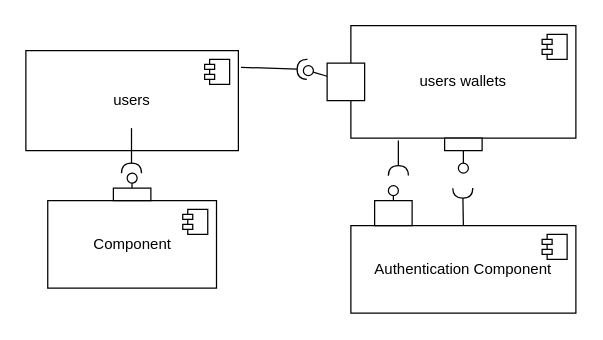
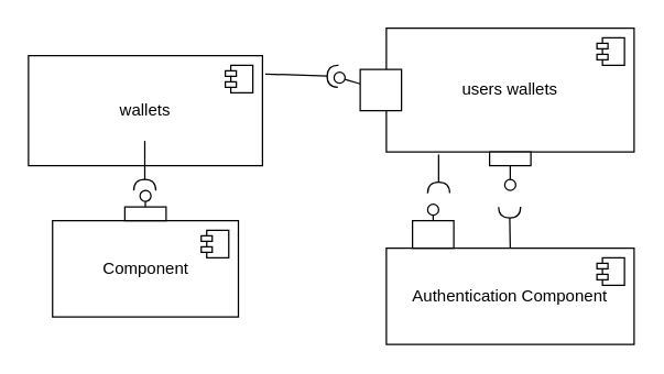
- <mxCell id="12" value="users" style="html=1;dropTarget=0;whiteSpace=wrap;" vertex="1" parent="1"><mxGeometry x="20" y="40" width="170" height="80" as="geometry" /></mxCell>
+ <mxCell id="12" value="wallets" style="html=1;dropTarget=0;whiteSpace=wrap;" vertex="1" parent="1"><mxGeometry x="20" y="40" width="170" height="80" as="geometry" /></mxCell>
